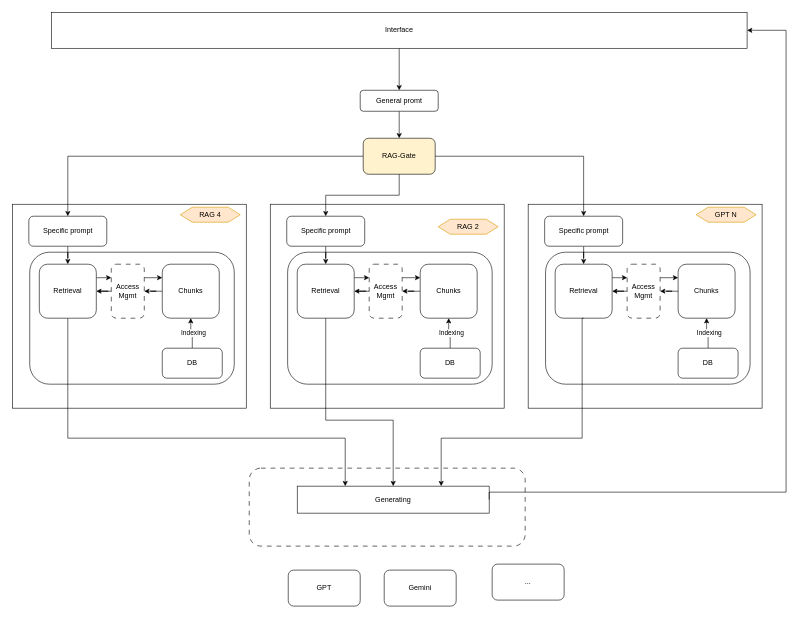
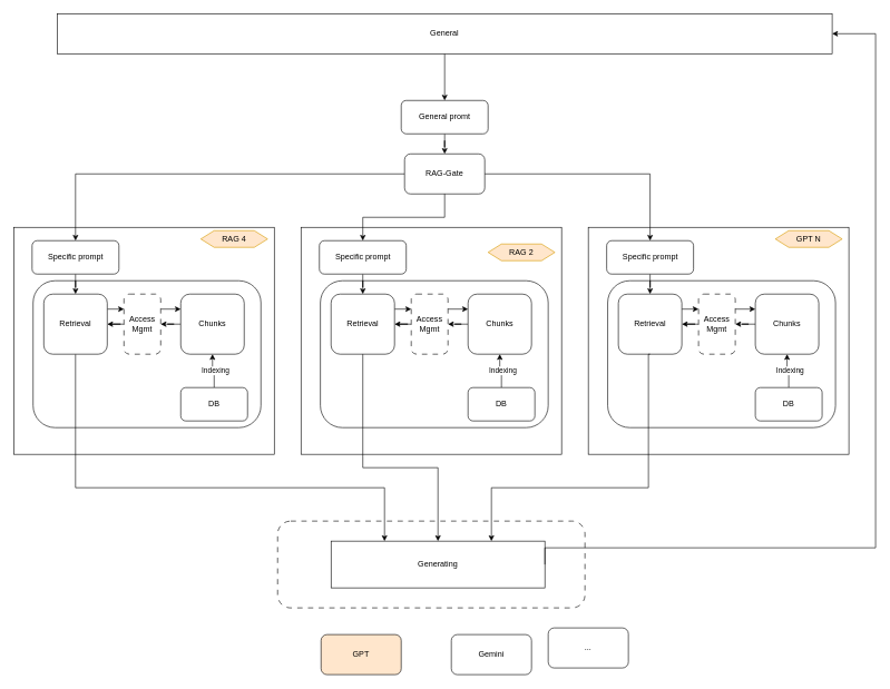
- <mxCell id="5" value="&lt;div&gt;Interface&lt;/div&gt;" style="rounded=0;whiteSpace=wrap;html=1;" vertex="1" parent="1"><mxGeometry x="85" y="20" width="1160" height="60" as="geometry" /></mxCell>
+ <mxCell id="5" value="&lt;div&gt;General&lt;/div&gt;" style="rounded=0;whiteSpace=wrap;html=1;" vertex="1" parent="1"><mxGeometry x="85" y="20" width="1160" height="60" as="geometry" /></mxCell>
- <mxCell id="43" value="General promt" style="rounded=1;whiteSpace=wrap;html=1;" vertex="1" parent="1"><mxGeometry x="600" y="150" width="130" height="35" as="geometry" /></mxCell>
+ <mxCell id="43" value="General promt" style="rounded=1;whiteSpace=wrap;html=1;" vertex="1" parent="1"><mxGeometry x="600" y="150" width="130" height="50" as="geometry" /></mxCell>
- <mxCell id="7" value="RAG-Gate" style="rounded=1;whiteSpace=wrap;html=1;fillColor=#fff2cc;" vertex="1" parent="1"><mxGeometry x="605" y="230" width="120" height="60" as="geometry" /></mxCell>
+ <mxCell id="7" value="RAG-Gate" style="rounded=1;whiteSpace=wrap;html=1;" vertex="1" parent="1"><mxGeometry x="605" y="230" width="120" height="60" as="geometry" /></mxCell>
- <mxCell id="22" value="Generating" style="rounded=0;whiteSpace=wrap;html=1;" vertex="1" parent="1"><mxGeometry x="495" y="810" width="320" height="45" as="geometry" /></mxCell>
+ <mxCell id="22" value="Generating" style="rounded=0;whiteSpace=wrap;html=1;" vertex="1" parent="1"><mxGeometry x="495" y="810" width="320" height="70" as="geometry" /></mxCell>
- <mxCell id="23" value="GPT" style="rounded=1;whiteSpace=wrap;html=1;" vertex="1" parent="1"><mxGeometry x="480" y="950" width="120" height="60" as="geometry" /></mxCell>
+ <mxCell id="23" value="GPT" style="rounded=1;whiteSpace=wrap;html=1;fillColor=#ffe6cc;" vertex="1" parent="1"><mxGeometry x="480" y="950" width="120" height="60" as="geometry" /></mxCell>
- <mxCell id="24" value="Gemini" style="rounded=1;whiteSpace=wrap;html=1;" vertex="1" parent="1"><mxGeometry x="640" y="950" width="120" height="60" as="geometry" /></mxCell>
+ <mxCell id="24" value="Gemini" style="rounded=1;whiteSpace=wrap;html=1;" vertex="1" parent="1"><mxGeometry x="675" y="950" width="120" height="60" as="geometry" /></mxCell>
